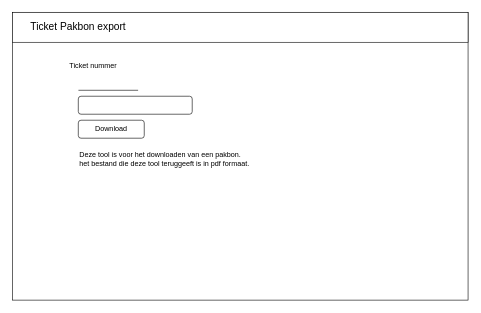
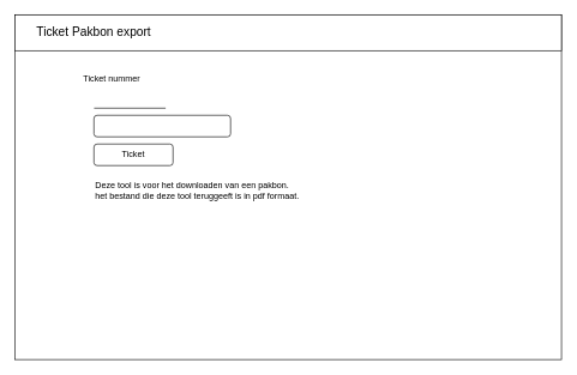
- <mxCell id="9" value="Download" style="text;strokeColor=none;align=center;fillColor=none;html=1;verticalAlign=middle;whiteSpace=wrap;rounded=0;" vertex="1" parent="1"><mxGeometry x="140" y="200" width="90" height="30" as="geometry" /></mxCell>
+ <mxCell id="9" value="Ticket" style="text;strokeColor=none;align=center;fillColor=none;html=1;verticalAlign=middle;whiteSpace=wrap;rounded=0;" vertex="1" parent="1"><mxGeometry x="140" y="200" width="90" height="30" as="geometry" /></mxCell>
